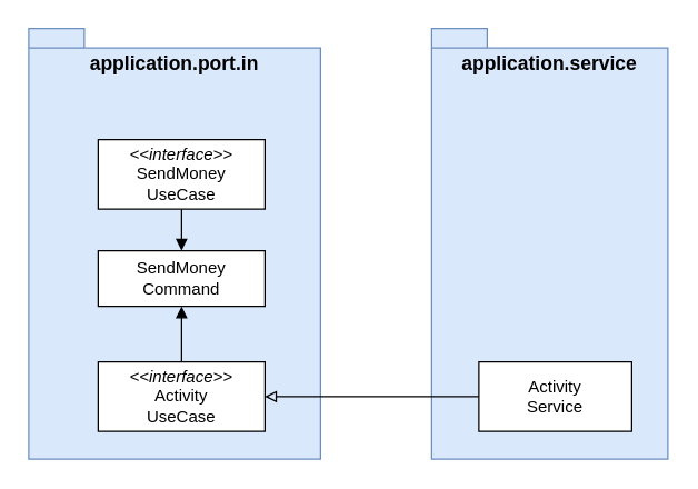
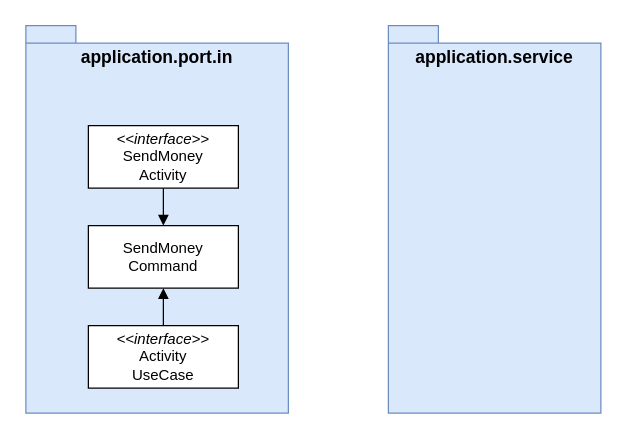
- <mxCell id="4" value="&lt;i&gt;&amp;lt;&amp;lt;interface&amp;gt;&amp;gt;&lt;/i&gt;&lt;div&gt;SendMoney&lt;/div&gt;&lt;div&gt;UseCase&lt;/div&gt;" style="rounded=0;whiteSpace=wrap;html=1;" vertex="1" parent="1"><mxGeometry x="70" y="100" width="120" height="50" as="geometry" /></mxCell>
+ <mxCell id="4" value="&lt;i&gt;&amp;lt;&amp;lt;interface&amp;gt;&amp;gt;&lt;/i&gt;&lt;div&gt;SendMoney&lt;/div&gt;&lt;div&gt;Activity&lt;/div&gt;" style="rounded=0;whiteSpace=wrap;html=1;" vertex="1" parent="1"><mxGeometry x="70" y="100" width="120" height="50" as="geometry" /></mxCell>
- <mxCell id="7" value="SendMoney&lt;div&gt;Command&lt;/div&gt;" style="rounded=0;whiteSpace=wrap;html=1;" vertex="1" parent="1"><mxGeometry x="70" y="180" width="120" height="40" as="geometry" /></mxCell>
+ <mxCell id="7" value="SendMoney&lt;div&gt;Command&lt;/div&gt;" style="rounded=0;whiteSpace=wrap;html=1;" vertex="1" parent="1"><mxGeometry x="70" y="180" width="120" height="50" as="geometry" /></mxCell>
- <mxCell id="9" style="edgeStyle=orthogonalEdgeStyle;rounded=0;orthogonalLoop=1;jettySize=auto;html=1;entryX=1;entryY=0.5;entryDx=0;entryDy=0;endArrow=block;endFill=0;" edge="1" parent="1" source="10" target="6"><mxGeometry relative="1" as="geometry" /></mxCell>
- <mxCell id="10" value="Activity&lt;div&gt;Service&lt;/div&gt;" style="rounded=0;whiteSpace=wrap;html=1;" vertex="1" parent="1"><mxGeometry x="344" y="260" width="110" height="50" as="geometry" /></mxCell>
